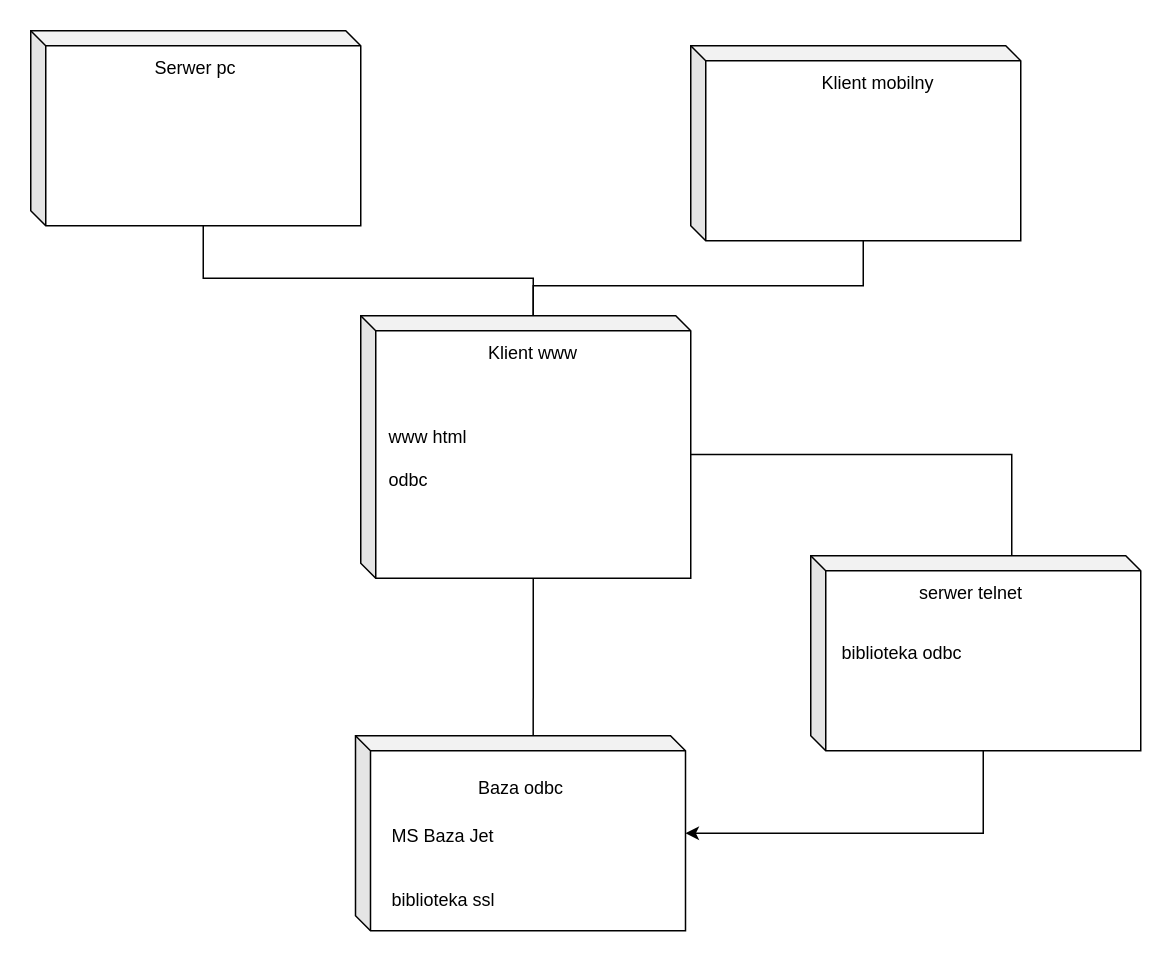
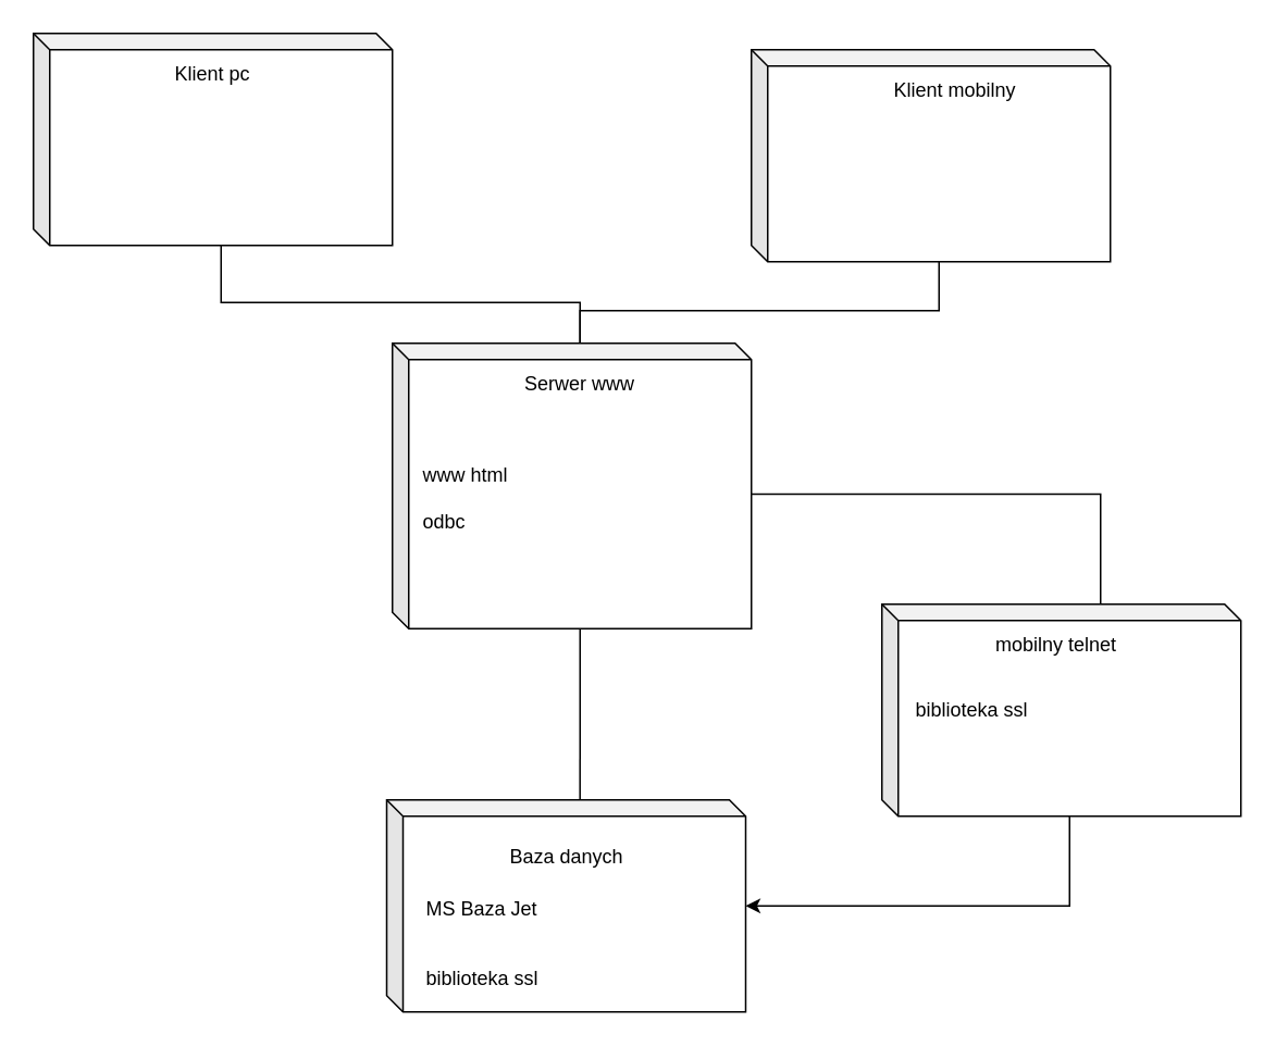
- <mxCell id="4" value="Serwer pc" style="text;html=1;strokeColor=none;fillColor=none;align=center;verticalAlign=middle;whiteSpace=wrap;rounded=0;" vertex="1" parent="1"><mxGeometry x="100" y="30" width="60" height="30" as="geometry" /></mxCell>
+ <mxCell id="4" value="Klient pc" style="text;html=1;strokeColor=none;fillColor=none;align=center;verticalAlign=middle;whiteSpace=wrap;rounded=0;" vertex="1" parent="1"><mxGeometry x="100" y="30" width="60" height="30" as="geometry" /></mxCell>
- <mxCell id="11" value="Klient www" style="text;html=1;strokeColor=none;fillColor=none;align=center;verticalAlign=middle;whiteSpace=wrap;rounded=0;" vertex="1" parent="1"><mxGeometry x="310" y="220" width="90" height="30" as="geometry" /></mxCell>
+ <mxCell id="11" value="Serwer www" style="text;html=1;strokeColor=none;fillColor=none;align=center;verticalAlign=middle;whiteSpace=wrap;rounded=0;" vertex="1" parent="1"><mxGeometry x="310" y="220" width="90" height="30" as="geometry" /></mxCell>
- <mxCell id="18" value="&lt;div&gt;serwer telnet&lt;/div&gt;" style="text;html=1;strokeColor=none;fillColor=none;align=center;verticalAlign=middle;whiteSpace=wrap;rounded=0;" vertex="1" parent="1"><mxGeometry x="591.5" y="380" width="110" height="30" as="geometry" /></mxCell>
+ <mxCell id="18" value="&lt;div&gt;mobilny telnet&lt;/div&gt;" style="text;html=1;strokeColor=none;fillColor=none;align=center;verticalAlign=middle;whiteSpace=wrap;rounded=0;" vertex="1" parent="1"><mxGeometry x="591.5" y="380" width="110" height="30" as="geometry" /></mxCell>
- <mxCell id="19" value="&lt;div&gt;&lt;br&gt;&lt;/div&gt;&lt;div&gt;biblioteka odbc&lt;br&gt;&lt;/div&gt;&lt;div&gt;&lt;br&gt;&lt;/div&gt;" style="text;html=1;strokeColor=none;fillColor=none;align=left;verticalAlign=middle;whiteSpace=wrap;rounded=0;" vertex="1" parent="1"><mxGeometry x="558.5" y="420" width="143" height="30" as="geometry" /></mxCell>
+ <mxCell id="19" value="&lt;div&gt;&lt;br&gt;&lt;/div&gt;&lt;div&gt;biblioteka ssl&lt;br&gt;&lt;/div&gt;&lt;div&gt;&lt;br&gt;&lt;/div&gt;" style="text;html=1;strokeColor=none;fillColor=none;align=left;verticalAlign=middle;whiteSpace=wrap;rounded=0;" vertex="1" parent="1"><mxGeometry x="558.5" y="420" width="143" height="30" as="geometry" /></mxCell>
- <mxCell id="14" value="Baza odbc" style="text;html=1;strokeColor=none;fillColor=none;align=center;verticalAlign=middle;whiteSpace=wrap;rounded=0;" vertex="1" parent="1"><mxGeometry x="291.5" y="510" width="110" height="30" as="geometry" /></mxCell>
+ <mxCell id="14" value="Baza danych" style="text;html=1;strokeColor=none;fillColor=none;align=center;verticalAlign=middle;whiteSpace=wrap;rounded=0;" vertex="1" parent="1"><mxGeometry x="291.5" y="510" width="110" height="30" as="geometry" /></mxCell>
